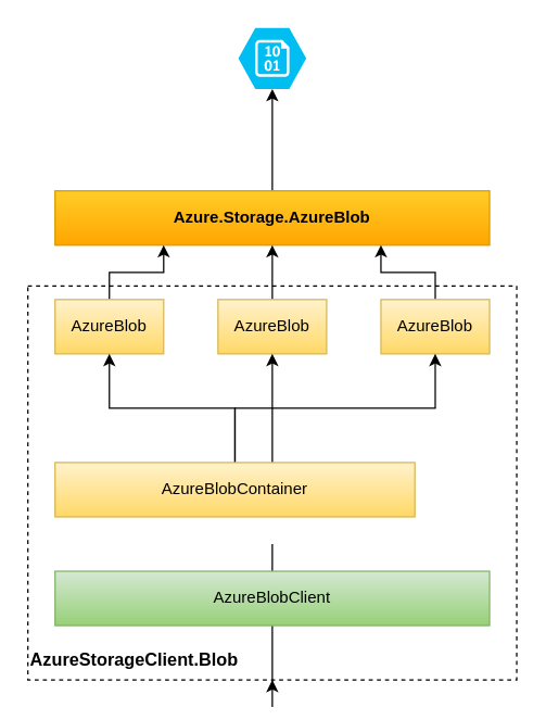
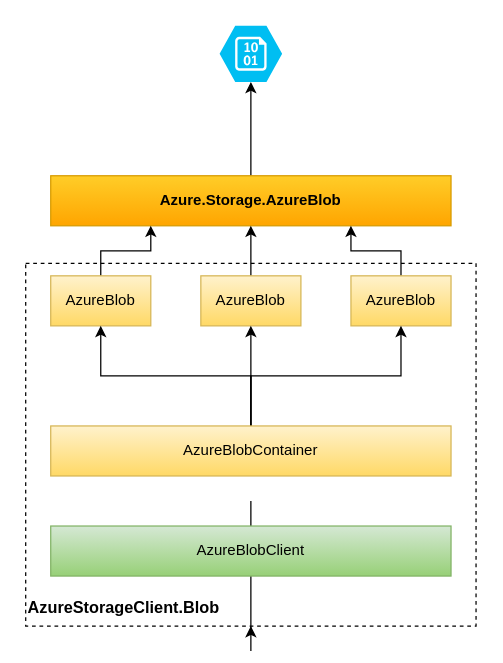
- <mxCell id="14" value="AzureBlobContainer" style="rounded=0;whiteSpace=wrap;html=1;fillColor=#fff2cc;strokeColor=#d6b656;gradientColor=#ffd966;" vertex="1" parent="1"><mxGeometry x="40" y="340" width="265" height="40" as="geometry" /></mxCell>
+ <mxCell id="14" value="AzureBlobContainer" style="rounded=0;whiteSpace=wrap;html=1;fillColor=#fff2cc;strokeColor=#d6b656;gradientColor=#ffd966;" vertex="1" parent="1"><mxGeometry x="40" y="340" width="320" height="40" as="geometry" /></mxCell>
